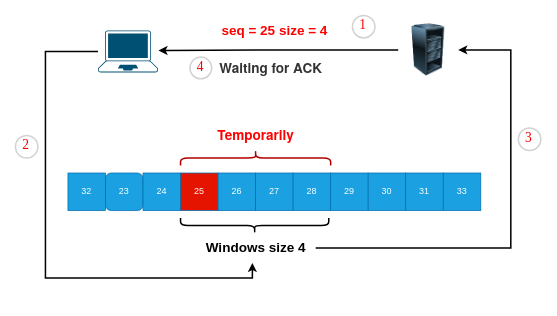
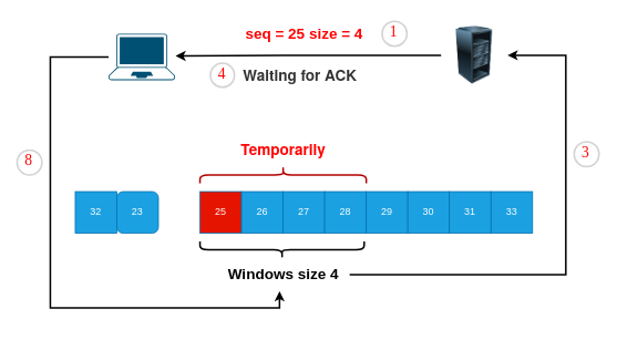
- <mxCell id="24" value="1" style="ellipse;whiteSpace=wrap;html=1;aspect=fixed;strokeWidth=2;fontFamily=Tahoma;spacingBottom=4;spacingRight=2;strokeColor=#d3d3d3;fontSize=18;fontColor=#FF0000;fillColor=none;" vertex="1" parent="1"><mxGeometry x="469" y="20" width="30" height="30" as="geometry" /></mxCell>
+ <mxCell id="24" value="1" style="ellipse;whiteSpace=wrap;html=1;aspect=fixed;strokeWidth=2;fontFamily=Tahoma;spacingBottom=4;spacingRight=2;strokeColor=#d3d3d3;fontSize=18;fontColor=#FF0000;fillColor=none;" vertex="1" parent="1"><mxGeometry x="459" y="25" width="30" height="30" as="geometry" /></mxCell>
- <mxCell id="25" value="2" style="ellipse;whiteSpace=wrap;html=1;aspect=fixed;strokeWidth=2;fontFamily=Tahoma;spacingBottom=4;spacingRight=2;strokeColor=#d3d3d3;fontSize=18;fontColor=#FF0000;fillColor=none;" vertex="1" parent="1"><mxGeometry x="20" y="180" width="30" height="30" as="geometry" /></mxCell>
+ <mxCell id="25" value="8" style="ellipse;whiteSpace=wrap;html=1;aspect=fixed;strokeWidth=2;fontFamily=Tahoma;spacingBottom=4;spacingRight=2;strokeColor=#d3d3d3;fontSize=18;fontColor=#FF0000;fillColor=none;" vertex="1" parent="1"><mxGeometry x="20" y="180" width="30" height="30" as="geometry" /></mxCell>
- <mxCell id="4" value="24" style="rounded=0;whiteSpace=wrap;html=1;fillColor=#1ba1e2;fontColor=#ffffff;strokeColor=#006EAF;" vertex="1" parent="1"><mxGeometry x="190" y="230" width="50" height="50" as="geometry" /></mxCell>
